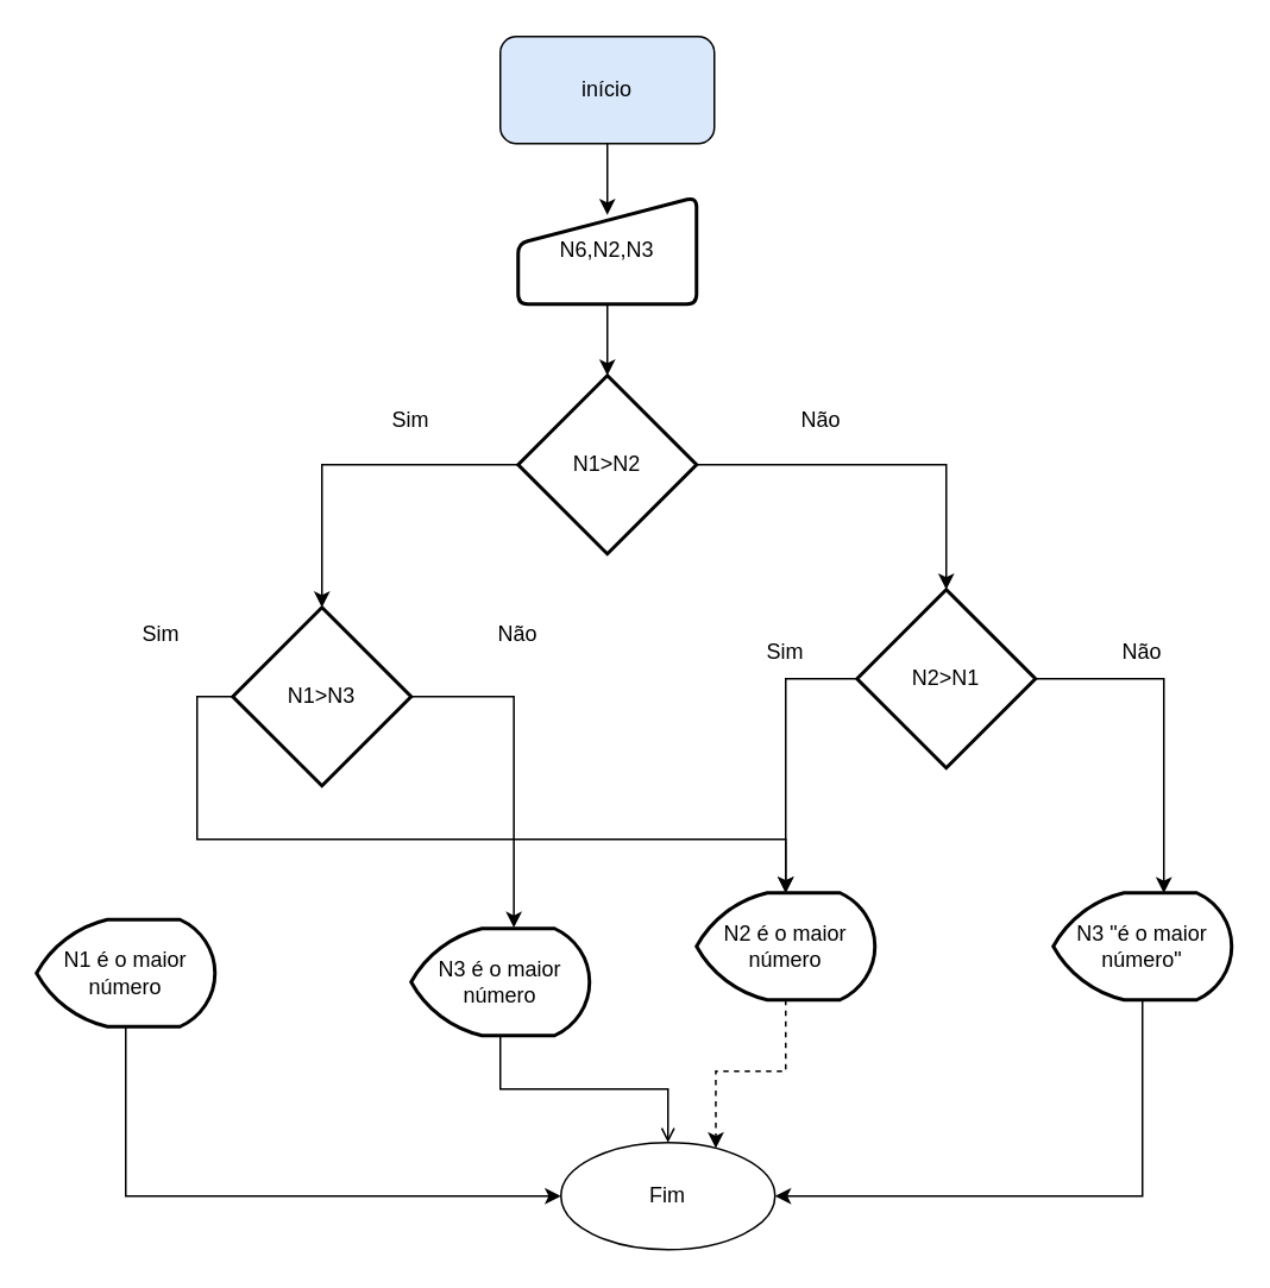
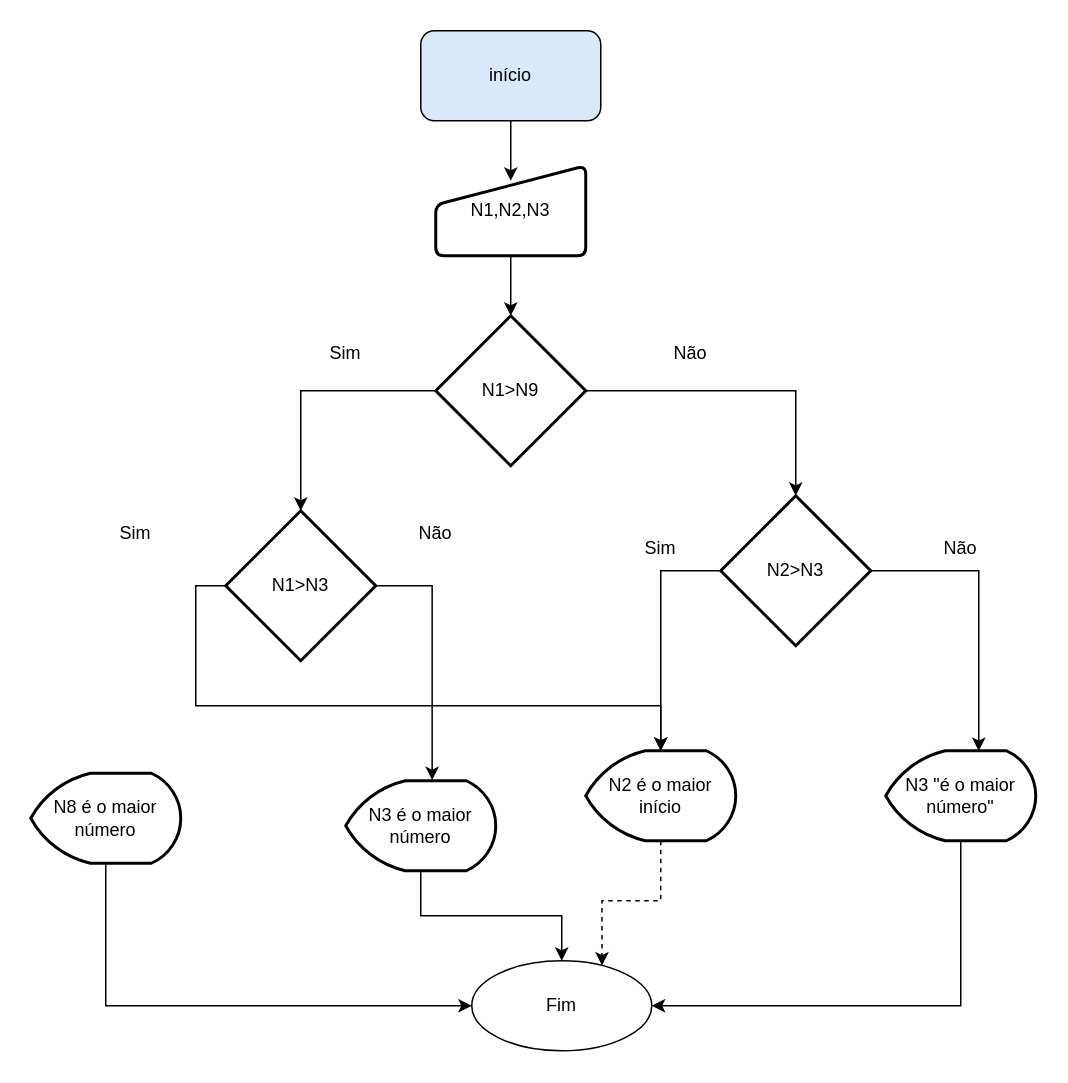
- <mxCell id="3" value="N6,N2,N3" style="html=1;strokeWidth=2;shape=manualInput;whiteSpace=wrap;rounded=1;size=26;arcSize=11;" vertex="1" parent="1"><mxGeometry x="290" y="110" width="100" height="60" as="geometry" /></mxCell>
+ <mxCell id="3" value="N1,N2,N3" style="html=1;strokeWidth=2;shape=manualInput;whiteSpace=wrap;rounded=1;size=26;arcSize=11;" vertex="1" parent="1"><mxGeometry x="290" y="110" width="100" height="60" as="geometry" /></mxCell>
- <mxCell id="4" value="N1&amp;gt;N2" style="strokeWidth=2;html=1;shape=mxgraph.flowchart.decision;whiteSpace=wrap;" vertex="1" parent="1"><mxGeometry x="290" y="210" width="100" height="100" as="geometry" /></mxCell>
+ <mxCell id="4" value="N1&amp;gt;N9" style="strokeWidth=2;html=1;shape=mxgraph.flowchart.decision;whiteSpace=wrap;" vertex="1" parent="1"><mxGeometry x="290" y="210" width="100" height="100" as="geometry" /></mxCell>
- <mxCell id="8" value="N2&amp;gt;N1" style="strokeWidth=2;html=1;shape=mxgraph.flowchart.decision;whiteSpace=wrap;" vertex="1" parent="1"><mxGeometry x="480" y="330" width="100" height="100" as="geometry" /></mxCell>
+ <mxCell id="8" value="N2&amp;gt;N3" style="strokeWidth=2;html=1;shape=mxgraph.flowchart.decision;whiteSpace=wrap;" vertex="1" parent="1"><mxGeometry x="480" y="330" width="100" height="100" as="geometry" /></mxCell>
- <mxCell id="7" value="N1&amp;gt;N3" style="strokeWidth=2;html=1;shape=mxgraph.flowchart.decision;whiteSpace=wrap;" vertex="1" parent="1"><mxGeometry x="130" y="340" width="100" height="100" as="geometry" /></mxCell>
+ <mxCell id="7" value="N1&amp;gt;N3" style="strokeWidth=2;html=1;shape=mxgraph.flowchart.decision;whiteSpace=wrap;" vertex="1" parent="1"><mxGeometry x="150" y="340" width="100" height="100" as="geometry" /></mxCell>
- <mxCell id="22" value="N2 é o maior número" style="strokeWidth=2;html=1;shape=mxgraph.flowchart.display;whiteSpace=wrap;" vertex="1" parent="1"><mxGeometry x="390" y="500" width="100" height="60" as="geometry" /></mxCell>
+ <mxCell id="22" value="N2 é o maior início" style="strokeWidth=2;html=1;shape=mxgraph.flowchart.display;whiteSpace=wrap;" vertex="1" parent="1"><mxGeometry x="390" y="500" width="100" height="60" as="geometry" /></mxCell>
- <mxCell id="15" value="N1 é o maior número" style="strokeWidth=2;html=1;shape=mxgraph.flowchart.display;whiteSpace=wrap;" vertex="1" parent="1"><mxGeometry x="20" y="515" width="100" height="60" as="geometry" /></mxCell>
+ <mxCell id="15" value="N8 é o maior número" style="strokeWidth=2;html=1;shape=mxgraph.flowchart.display;whiteSpace=wrap;" vertex="1" parent="1"><mxGeometry x="20" y="515" width="100" height="60" as="geometry" /></mxCell>
- <mxCell id="18" style="edgeStyle=orthogonalEdgeStyle;rounded=0;orthogonalLoop=1;jettySize=auto;html=1;exitX=0.5;exitY=1;exitDx=0;exitDy=0;exitPerimeter=0;endArrow=open;" edge="1" parent="1" source="19" target="29"><mxGeometry relative="1" as="geometry" /></mxCell>
+ <mxCell id="18" style="edgeStyle=orthogonalEdgeStyle;rounded=0;orthogonalLoop=1;jettySize=auto;html=1;exitX=0.5;exitY=1;exitDx=0;exitDy=0;exitPerimeter=0;" edge="1" parent="1" source="19" target="29"><mxGeometry relative="1" as="geometry" /></mxCell>
